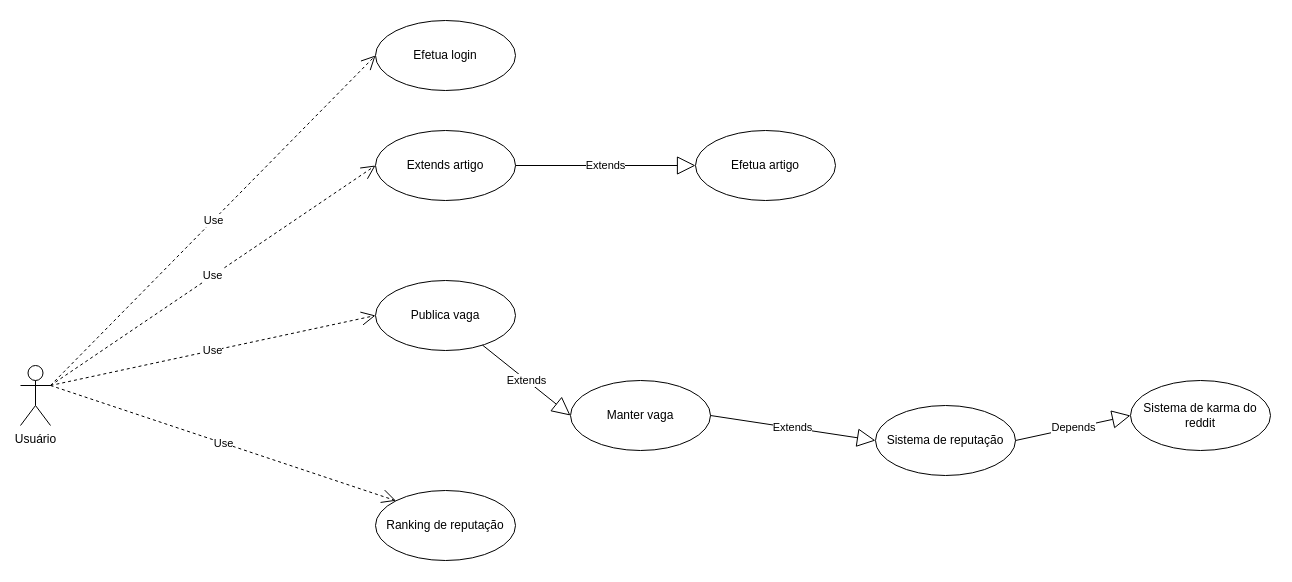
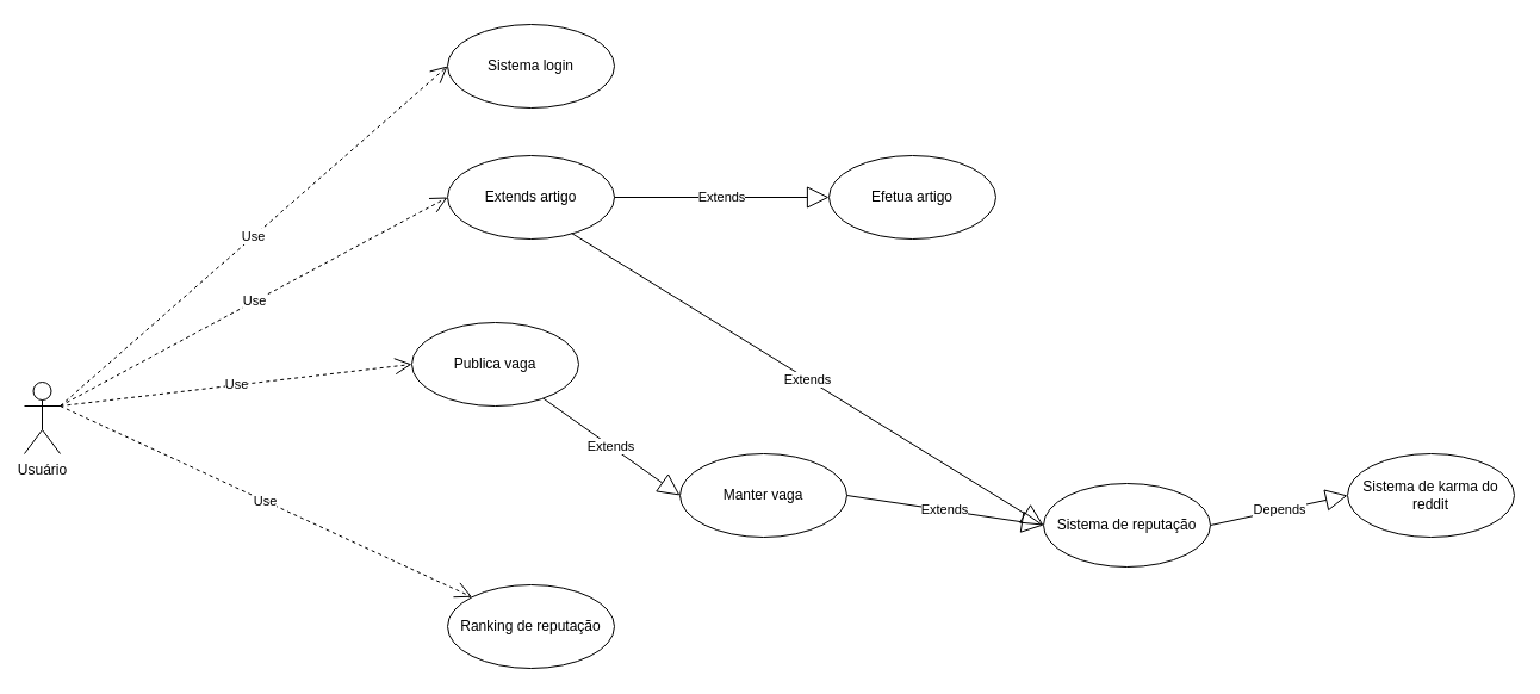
- <mxCell id="3" value="Efetua login" style="ellipse;whiteSpace=wrap;html=1;" parent="1" vertex="1"><mxGeometry x="375" y="20" width="140" height="70" as="geometry" /></mxCell>
+ <mxCell id="3" value="Sistema login" style="ellipse;whiteSpace=wrap;html=1;" parent="1" vertex="1"><mxGeometry x="375" y="20" width="140" height="70" as="geometry" /></mxCell>
+ <mxCell id="16" value="Extends" style="endArrow=block;endSize=16;endFill=0;html=1;rounded=0;entryX=0;entryY=0.5;entryDx=0;entryDy=0;exitX=0.743;exitY=0.929;exitDx=0;exitDy=0;exitPerimeter=0;" parent="1" source="5" target="13" edge="1"><mxGeometry width="160" relative="1" as="geometry"><mxPoint x="504" y="320" as="sourcePoint" /><mxPoint x="685" y="425" as="targetPoint" /></mxGeometry></mxCell>
- <mxCell id="6" value="Publica vaga" style="ellipse;whiteSpace=wrap;html=1;" parent="1" vertex="1"><mxGeometry x="375" y="280" width="140" height="70" as="geometry" /></mxCell>
+ <mxCell id="6" value="Publica vaga" style="ellipse;whiteSpace=wrap;html=1;" parent="1" vertex="1"><mxGeometry x="345" y="270" width="140" height="70" as="geometry" /></mxCell>
- <mxCell id="2" value="Usuário" style="shape=umlActor;verticalLabelPosition=bottom;verticalAlign=top;html=1;" parent="1" vertex="1"><mxGeometry x="20" y="365" width="30" height="60" as="geometry" /></mxCell>
+ <mxCell id="2" value="Usuário" style="shape=umlActor;verticalLabelPosition=bottom;verticalAlign=top;html=1;" parent="1" vertex="1"><mxGeometry x="20" y="320" width="30" height="60" as="geometry" /></mxCell>
